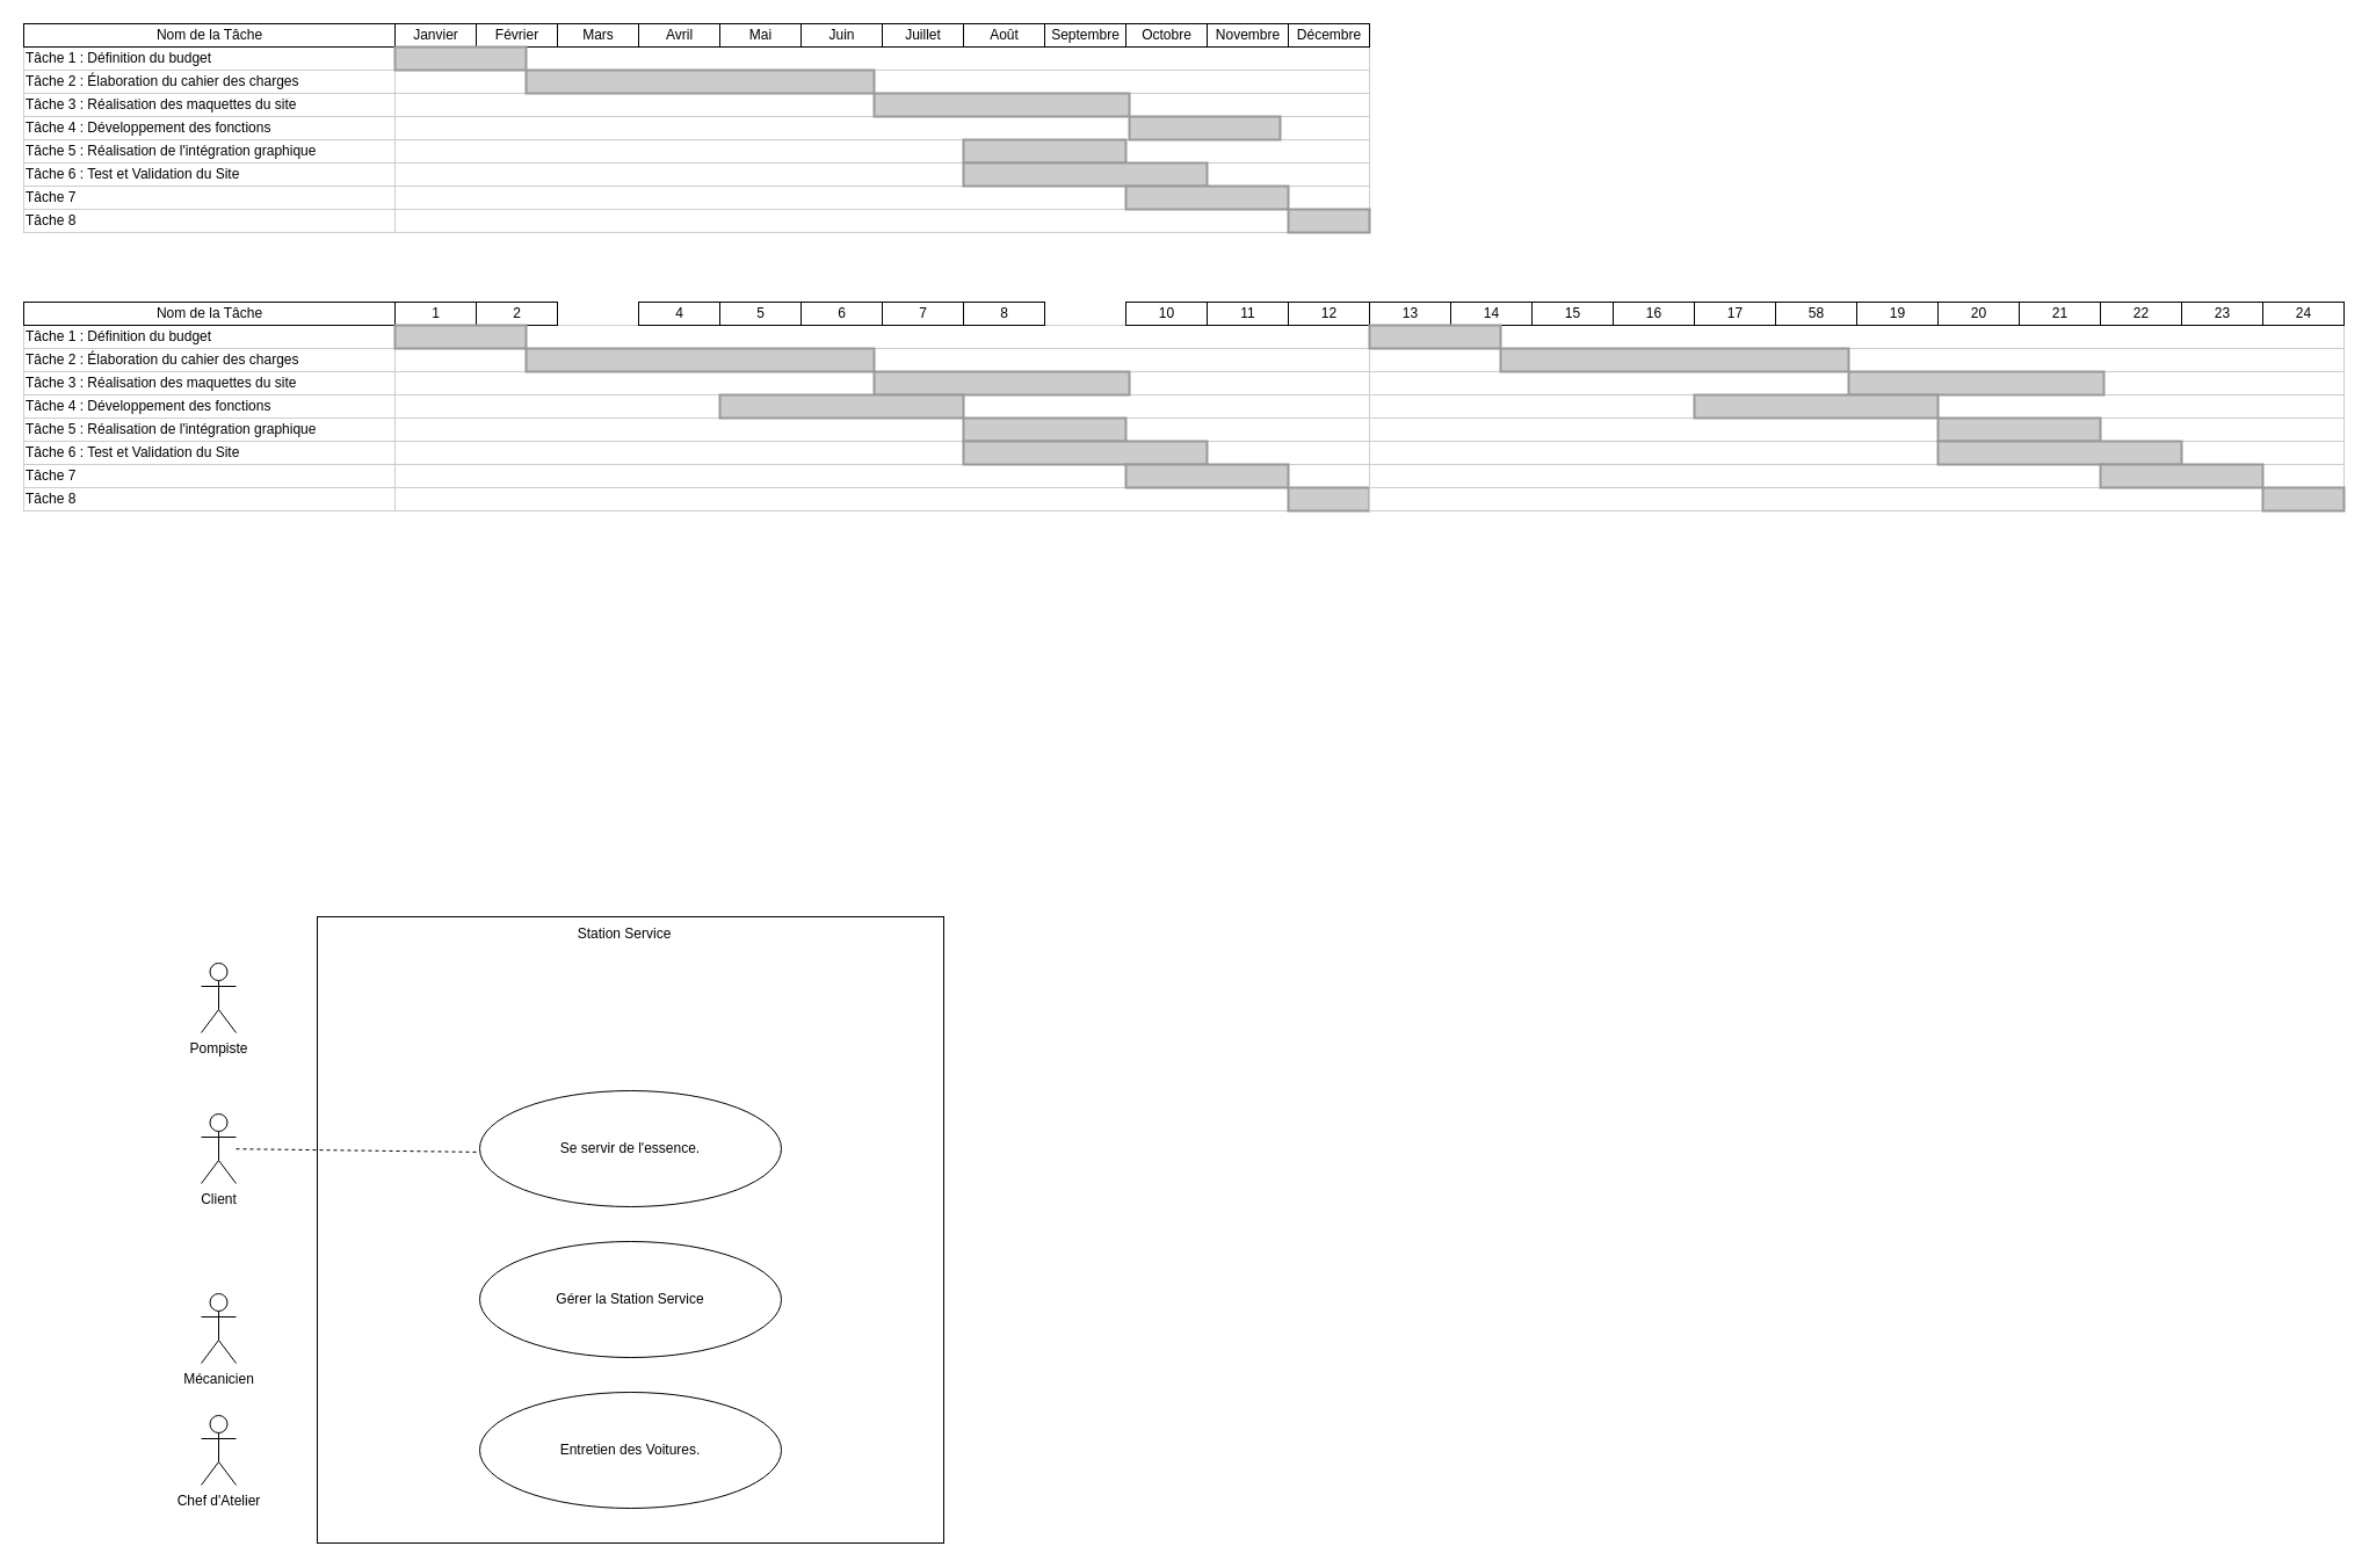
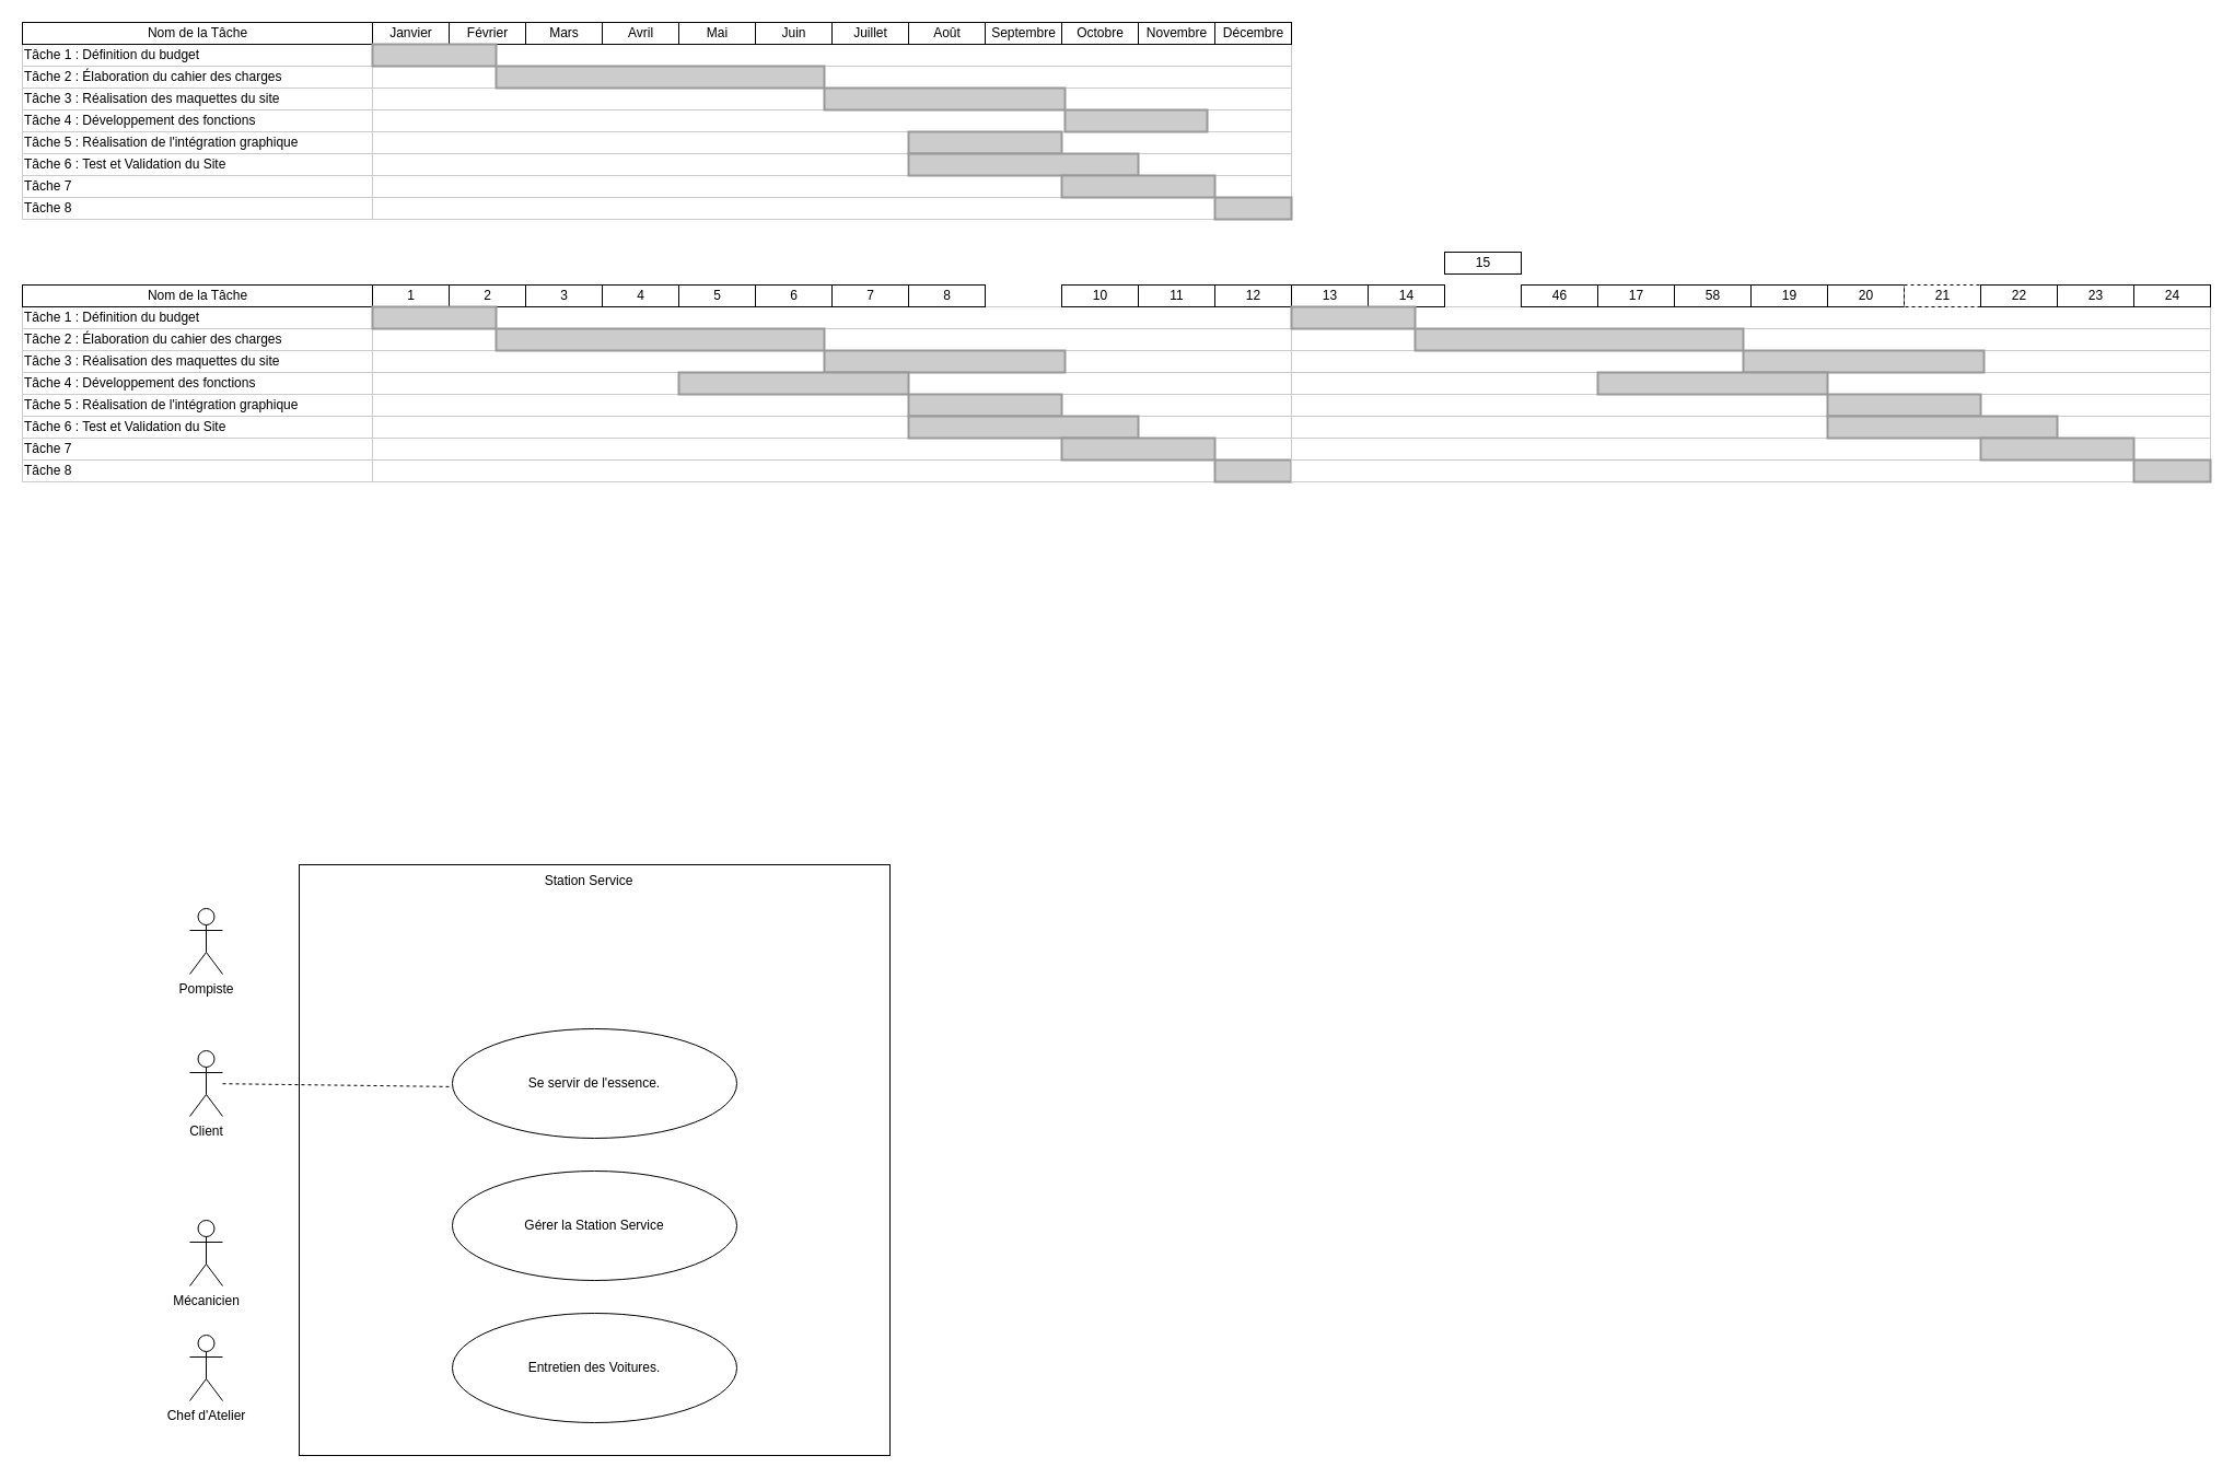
+ <mxCell id="51" value="3" style="strokeWidth=1;fontStyle=0;html=1;" vertex="1" parent="1"><mxGeometry x="480" y="260" width="70" height="20" as="geometry" /></mxCell>
- <mxCell id="78" value="15" style="strokeWidth=1;fontStyle=0;html=1;" vertex="1" parent="1"><mxGeometry x="1320" y="260" width="70" height="20" as="geometry" /></mxCell>
+ <mxCell id="78" value="15" style="strokeWidth=1;fontStyle=0;html=1;" vertex="1" parent="1"><mxGeometry x="1320" y="230" width="70" height="20" as="geometry" /></mxCell>
- <mxCell id="79" value="16" style="strokeWidth=1;fontStyle=0;html=1;" vertex="1" parent="1"><mxGeometry x="1390" y="260" width="70" height="20" as="geometry" /></mxCell>
+ <mxCell id="79" value="46" style="strokeWidth=1;fontStyle=0;html=1;" vertex="1" parent="1"><mxGeometry x="1390" y="260" width="70" height="20" as="geometry" /></mxCell>
- <mxCell id="84" value="21" style="strokeWidth=1;fontStyle=0;html=1;" vertex="1" parent="1"><mxGeometry x="1740" y="260" width="70" height="20" as="geometry" /></mxCell>
+ <mxCell id="84" value="21" style="strokeWidth=1;fontStyle=0;html=1;dashed=1;" vertex="1" parent="1"><mxGeometry x="1740" y="260" width="70" height="20" as="geometry" /></mxCell>
